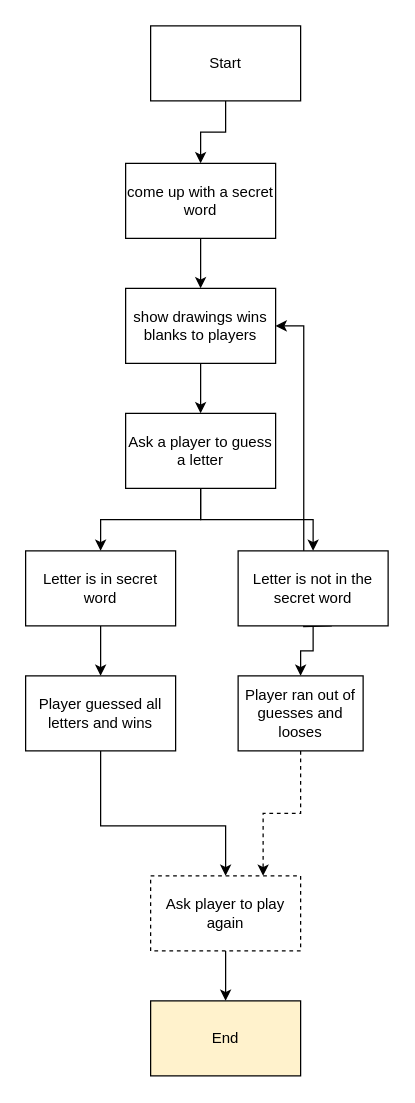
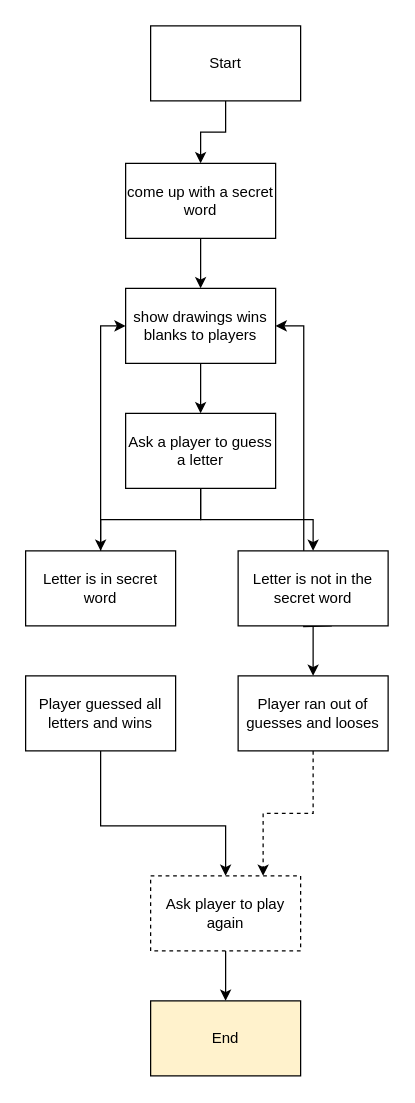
+ <mxCell id="12" style="edgeStyle=orthogonalEdgeStyle;rounded=0;orthogonalLoop=1;jettySize=auto;html=1;entryX=0;entryY=0.5;entryDx=0;entryDy=0;" edge="1" parent="1" source="13" target="7"><mxGeometry relative="1" as="geometry" /></mxCell>
- <mxCell id="11" value="" style="edgeStyle=orthogonalEdgeStyle;rounded=0;orthogonalLoop=1;jettySize=auto;html=1;" edge="1" parent="1" source="13" target="18"><mxGeometry relative="1" as="geometry" /></mxCell>
- <mxCell id="20" value="Player ran out of guesses and looses" style="rounded=0;whiteSpace=wrap;html=1;" vertex="1" parent="1"><mxGeometry x="190" y="540" width="100" height="60" as="geometry" /></mxCell>
+ <mxCell id="20" value="Player ran out of guesses and looses" style="rounded=0;whiteSpace=wrap;html=1;" vertex="1" parent="1"><mxGeometry x="190" y="540" width="120" height="60" as="geometry" /></mxCell>
